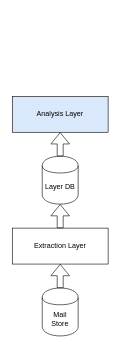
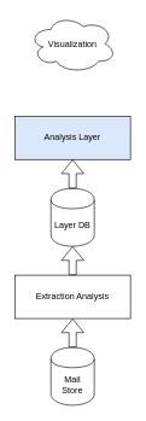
+ <mxCell id="9" value="Visualization" style="ellipse;shape=cloud;whiteSpace=wrap;html=1;" vertex="1" parent="1"><mxGeometry x="40" y="20" width="120" height="80" as="geometry" /></mxCell>
- <mxCell id="2" value="Extraction Layer" style="rounded=0;whiteSpace=wrap;html=1;" vertex="1" parent="1"><mxGeometry x="20" y="380" width="160" height="60" as="geometry" /></mxCell>
+ <mxCell id="2" value="Extraction Analysis" style="rounded=0;whiteSpace=wrap;html=1;" vertex="1" parent="1"><mxGeometry x="20" y="380" width="160" height="60" as="geometry" /></mxCell>
